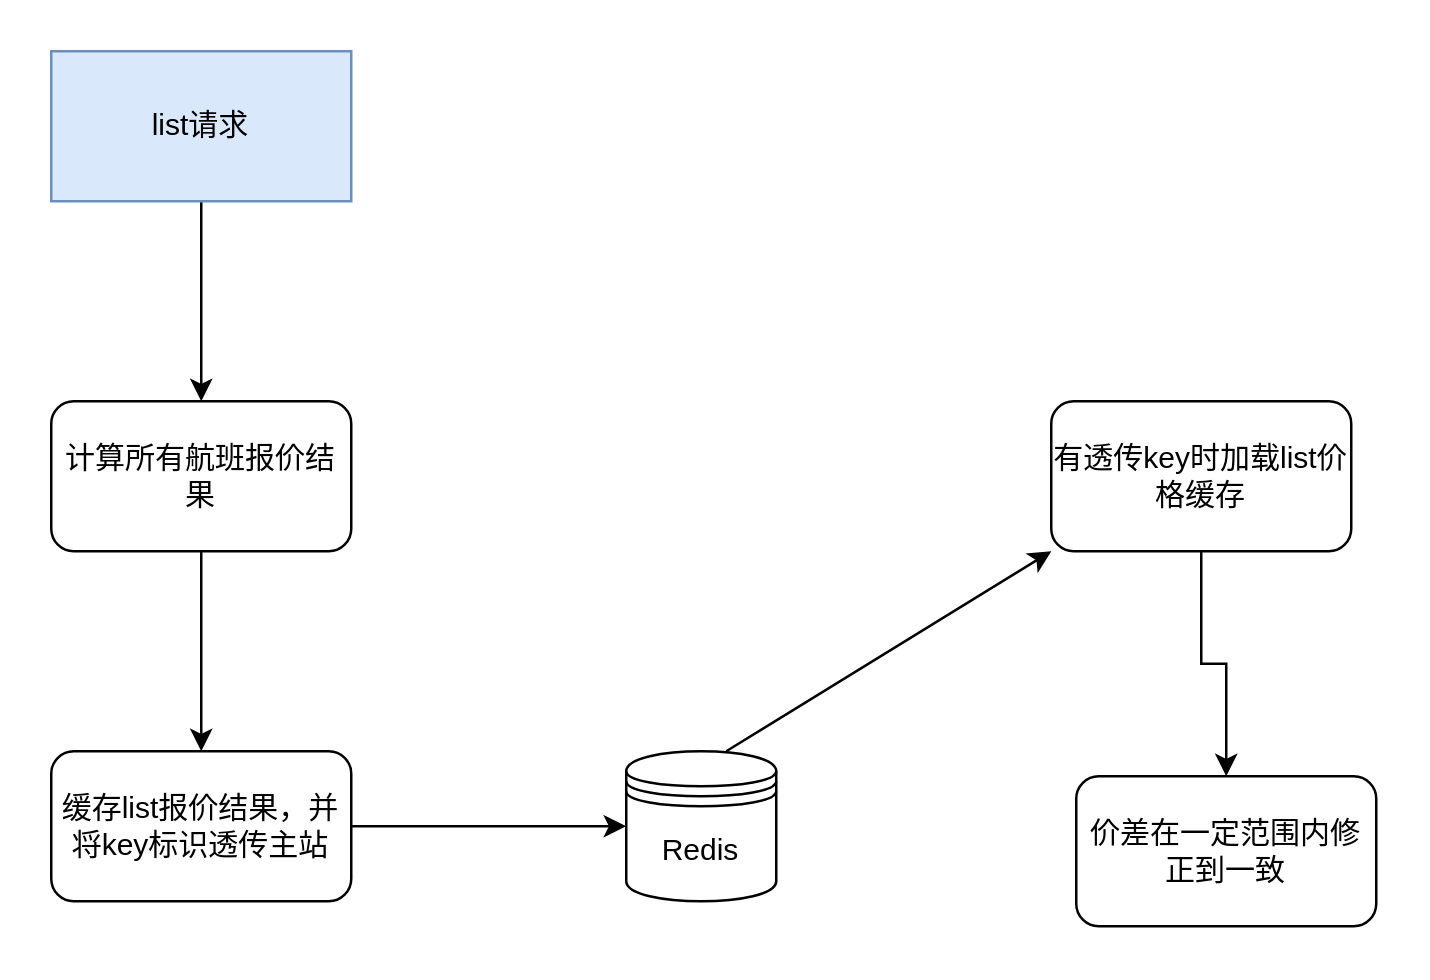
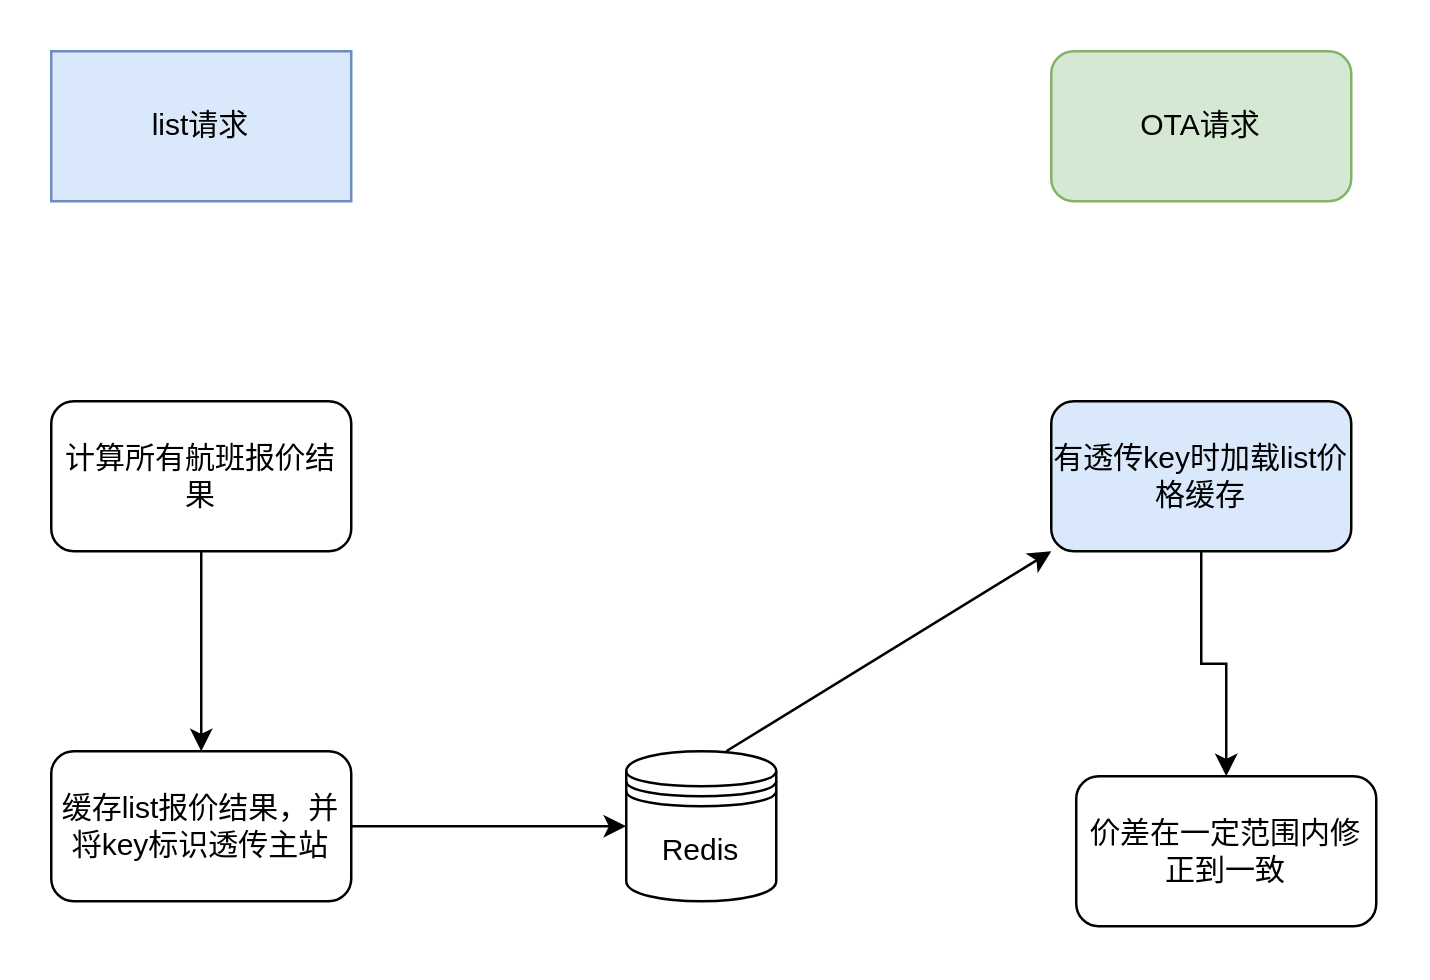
+ <mxCell id="9" value="OTA请求" style="rounded=1;whiteSpace=wrap;html=1;fillColor=#d5e8d4;strokeColor=#82b366;" vertex="1" parent="1"><mxGeometry x="420" y="20" width="120" height="60" as="geometry" /></mxCell>
- <mxCell id="2" value="" style="edgeStyle=orthogonalEdgeStyle;rounded=0;orthogonalLoop=1;jettySize=auto;html=1;" edge="1" parent="1" source="3" target="5"><mxGeometry relative="1" as="geometry" /></mxCell>
- <mxCell id="11" value="有透传key时加载list价格缓存" style="rounded=1;whiteSpace=wrap;html=1;" vertex="1" parent="1"><mxGeometry x="420" y="160" width="120" height="60" as="geometry" /></mxCell>
+ <mxCell id="11" value="有透传key时加载list价格缓存" style="rounded=1;whiteSpace=wrap;html=1;fillColor=#dae8fc;" vertex="1" parent="1"><mxGeometry x="420" y="160" width="120" height="60" as="geometry" /></mxCell>
